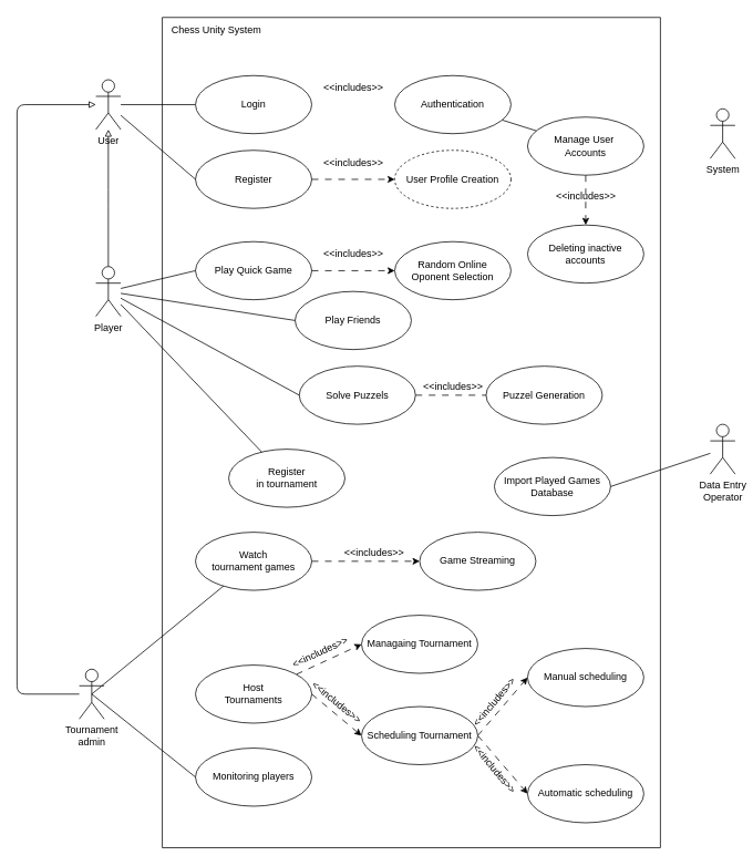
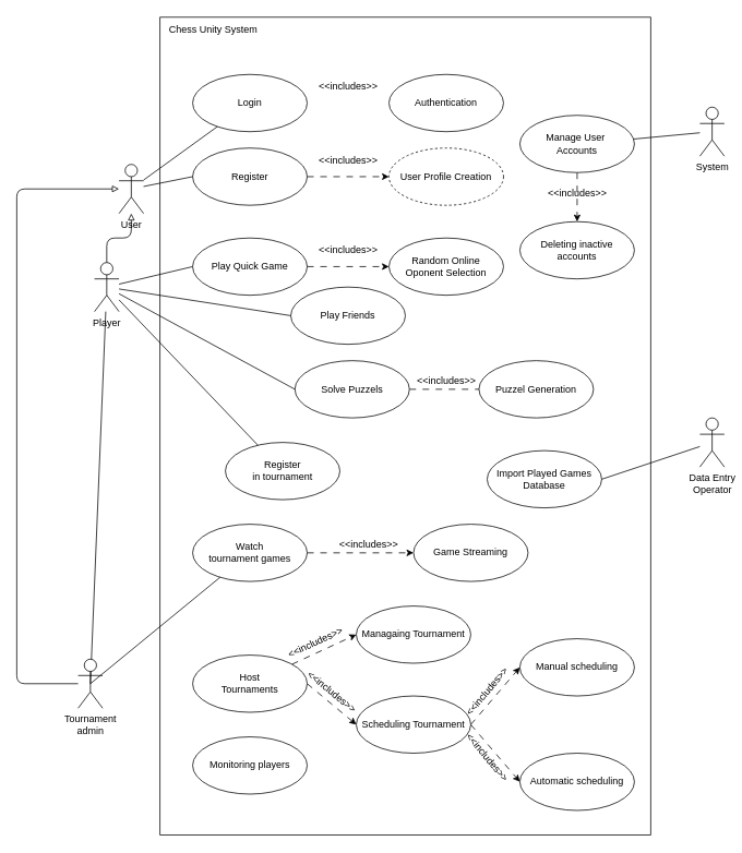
- <mxCell id="46" value="User" style="shape=umlActor;verticalLabelPosition=bottom;verticalAlign=top;html=1;outlineConnect=0;movable=0;resizable=0;rotatable=0;deletable=0;editable=0;connectable=0;" vertex="1" parent="1"><mxGeometry x="115" y="95" width="30" height="60" as="geometry" /></mxCell>
+ <mxCell id="46" value="User" style="shape=umlActor;verticalLabelPosition=bottom;verticalAlign=top;html=1;outlineConnect=0;movable=0;resizable=0;rotatable=0;deletable=0;editable=0;connectable=0;" vertex="1" parent="1"><mxGeometry x="145" y="200" width="30" height="60" as="geometry" /></mxCell>
- <mxCell id="58" style="edgeStyle=none;html=1;strokeWidth=1;endArrow=none;endFill=0;movable=0;resizable=0;rotatable=0;deletable=0;editable=0;connectable=0;" edge="1" parent="1" source="35" target="4"><mxGeometry relative="1" as="geometry" /></mxCell>
+ <mxCell id="58" style="edgeStyle=none;html=1;strokeWidth=1;endArrow=none;endFill=0;movable=0;resizable=0;rotatable=0;deletable=0;editable=0;connectable=0;" edge="1" parent="1" source="35" target="57"><mxGeometry relative="1" as="geometry" /></mxCell>
- <mxCell id="54" style="edgeStyle=none;html=1;exitX=0.5;exitY=0.5;exitDx=0;exitDy=0;exitPerimeter=0;entryX=0;entryY=0.5;entryDx=0;entryDy=0;strokeWidth=1;endArrow=none;endFill=0;movable=0;resizable=0;rotatable=0;deletable=0;editable=0;connectable=0;" edge="1" parent="1" source="55" target="20"><mxGeometry relative="1" as="geometry" /></mxCell>
+ <mxCell id="54" style="edgeStyle=none;html=1;exitX=0.5;exitY=0.5;exitDx=0;exitDy=0;exitPerimeter=0;strokeWidth=1;endArrow=none;endFill=0;movable=0;resizable=0;rotatable=0;deletable=0;editable=0;connectable=0;" edge="1" parent="1" source="55" target="51"><mxGeometry relative="1" as="geometry" /></mxCell>
